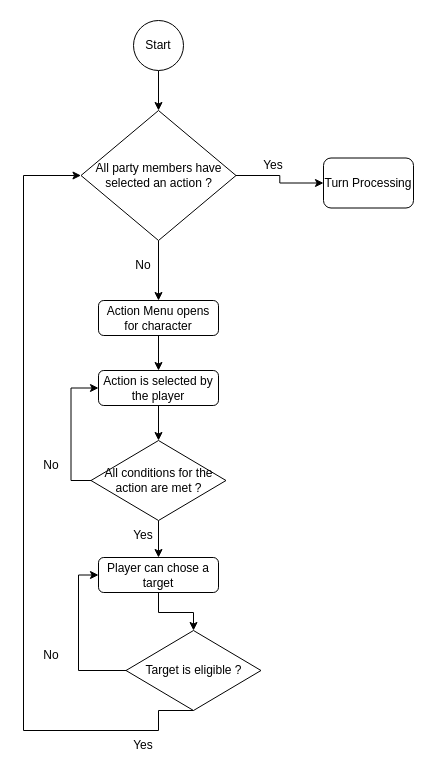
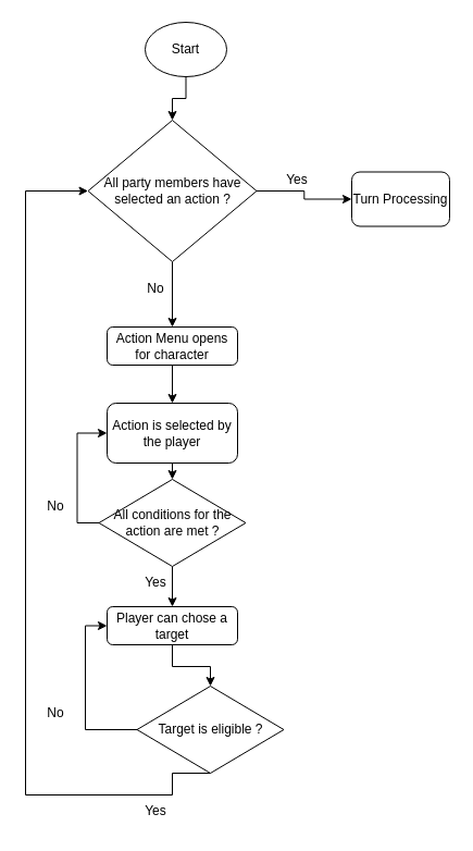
- <mxCell id="3" value="Start" style="ellipse;whiteSpace=wrap;html=1;aspect=fixed;" vertex="1" parent="1"><mxGeometry x="133" y="20" width="50" height="50" as="geometry" /></mxCell>
+ <mxCell id="3" value="Start" style="ellipse;whiteSpace=wrap;html=1;aspect=fixed;" vertex="1" parent="1"><mxGeometry x="133" y="20" width="75" height="50" as="geometry" /></mxCell>
- <mxCell id="12" value="Action is selected by the player" style="rounded=1;whiteSpace=wrap;html=1;" vertex="1" parent="1"><mxGeometry x="98" y="370" width="120" height="35" as="geometry" /></mxCell>
+ <mxCell id="12" value="Action is selected by the player" style="rounded=1;whiteSpace=wrap;html=1;" vertex="1" parent="1"><mxGeometry x="98" y="370" width="120" height="55" as="geometry" /></mxCell>
